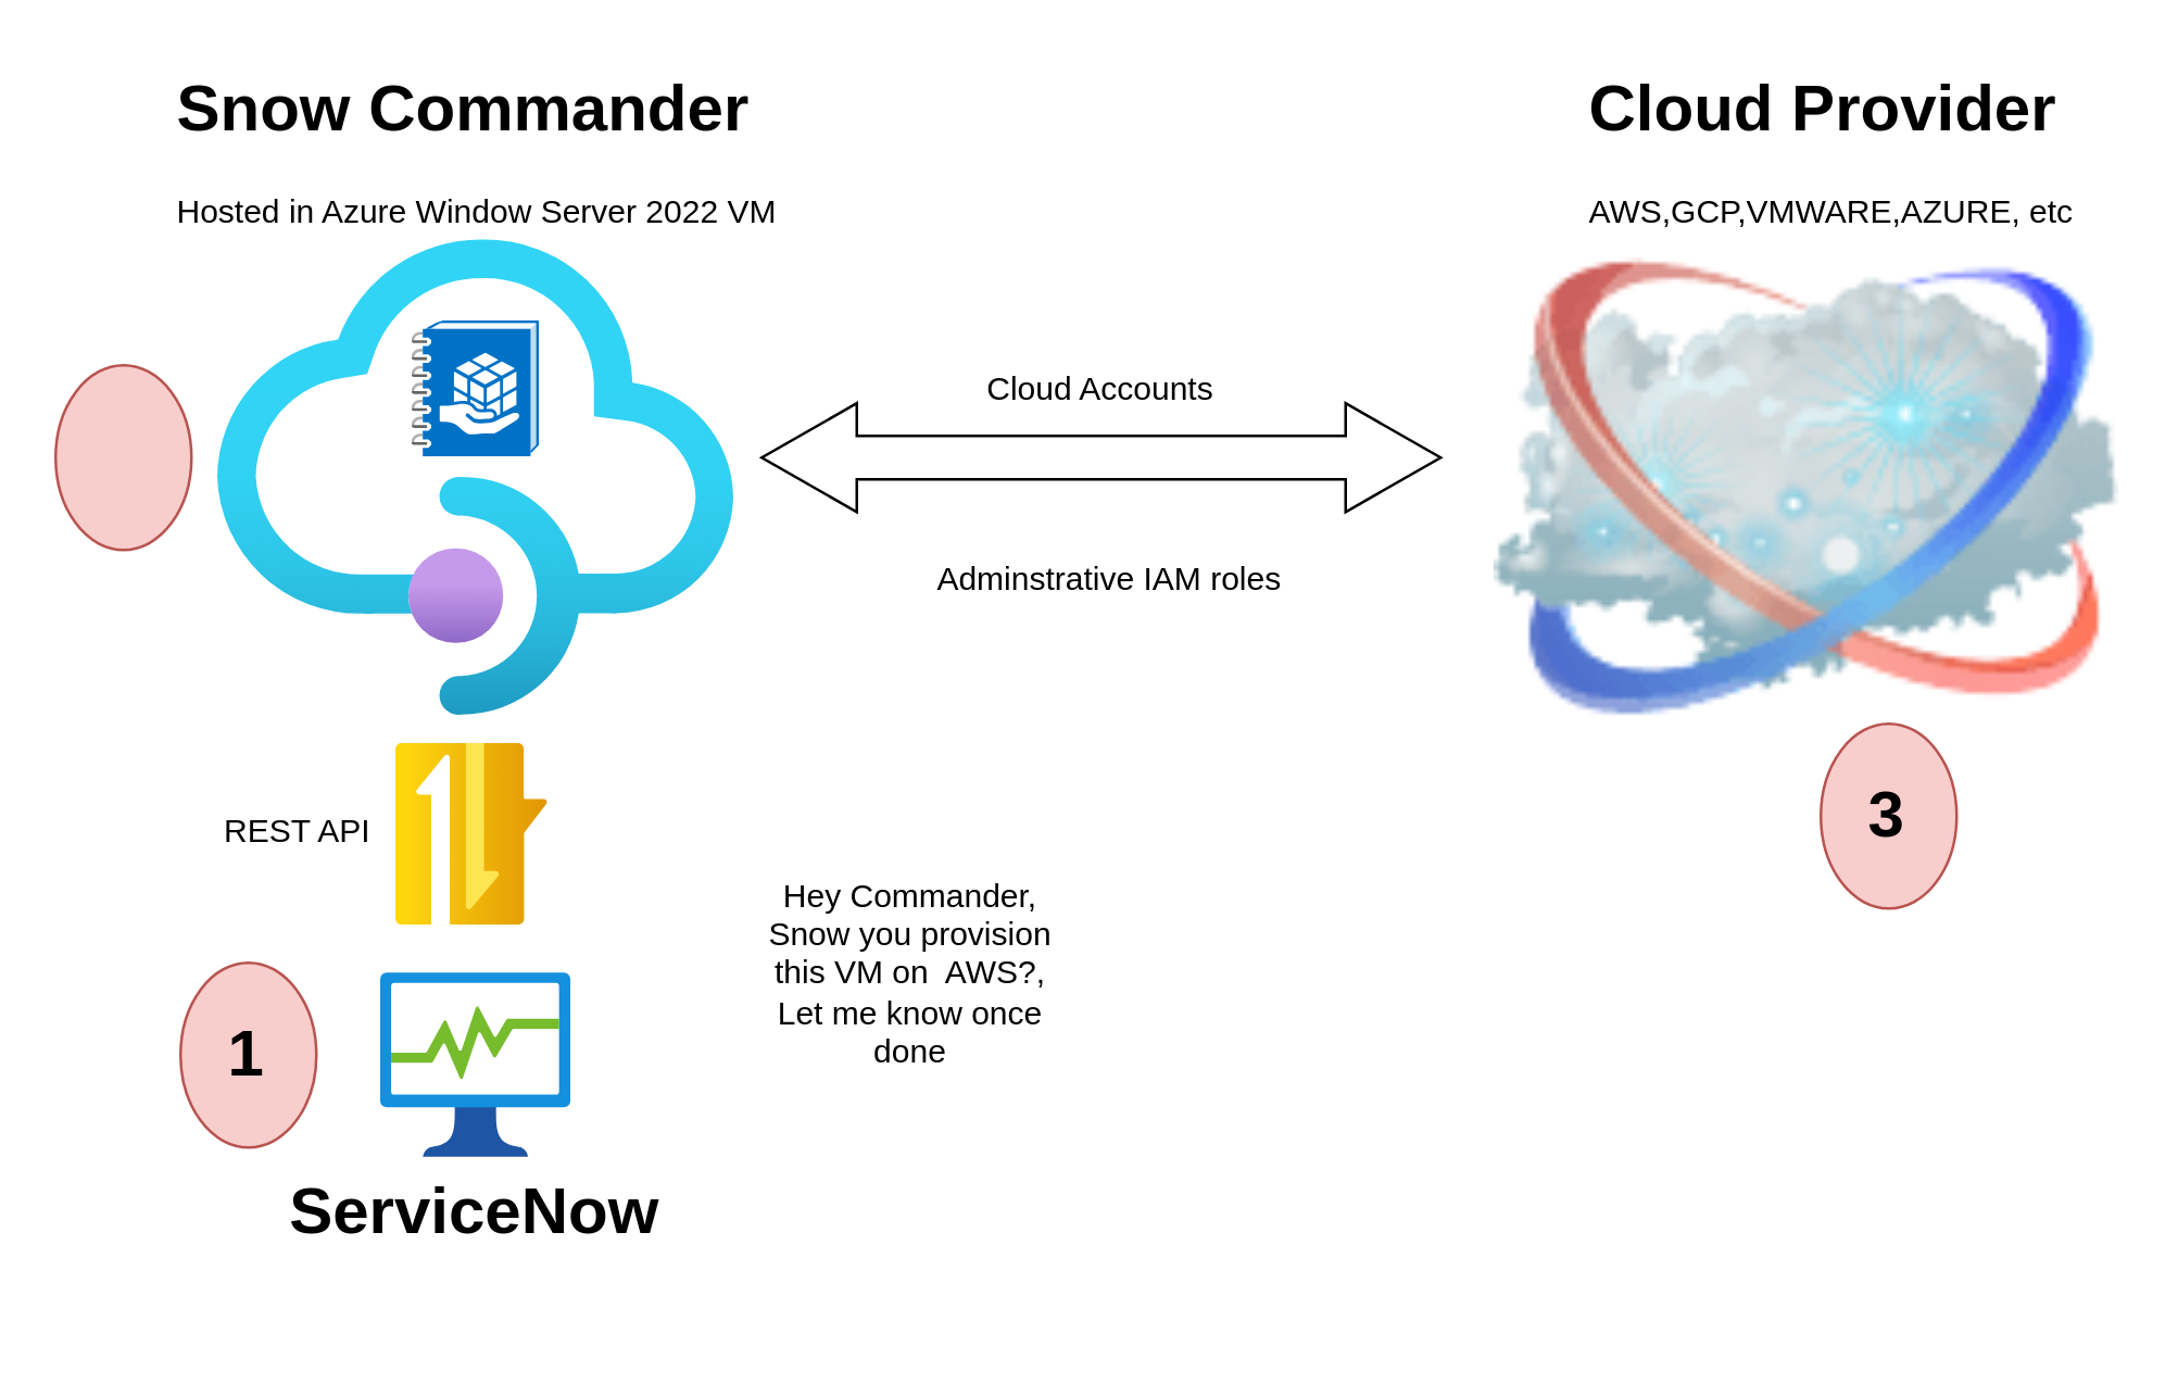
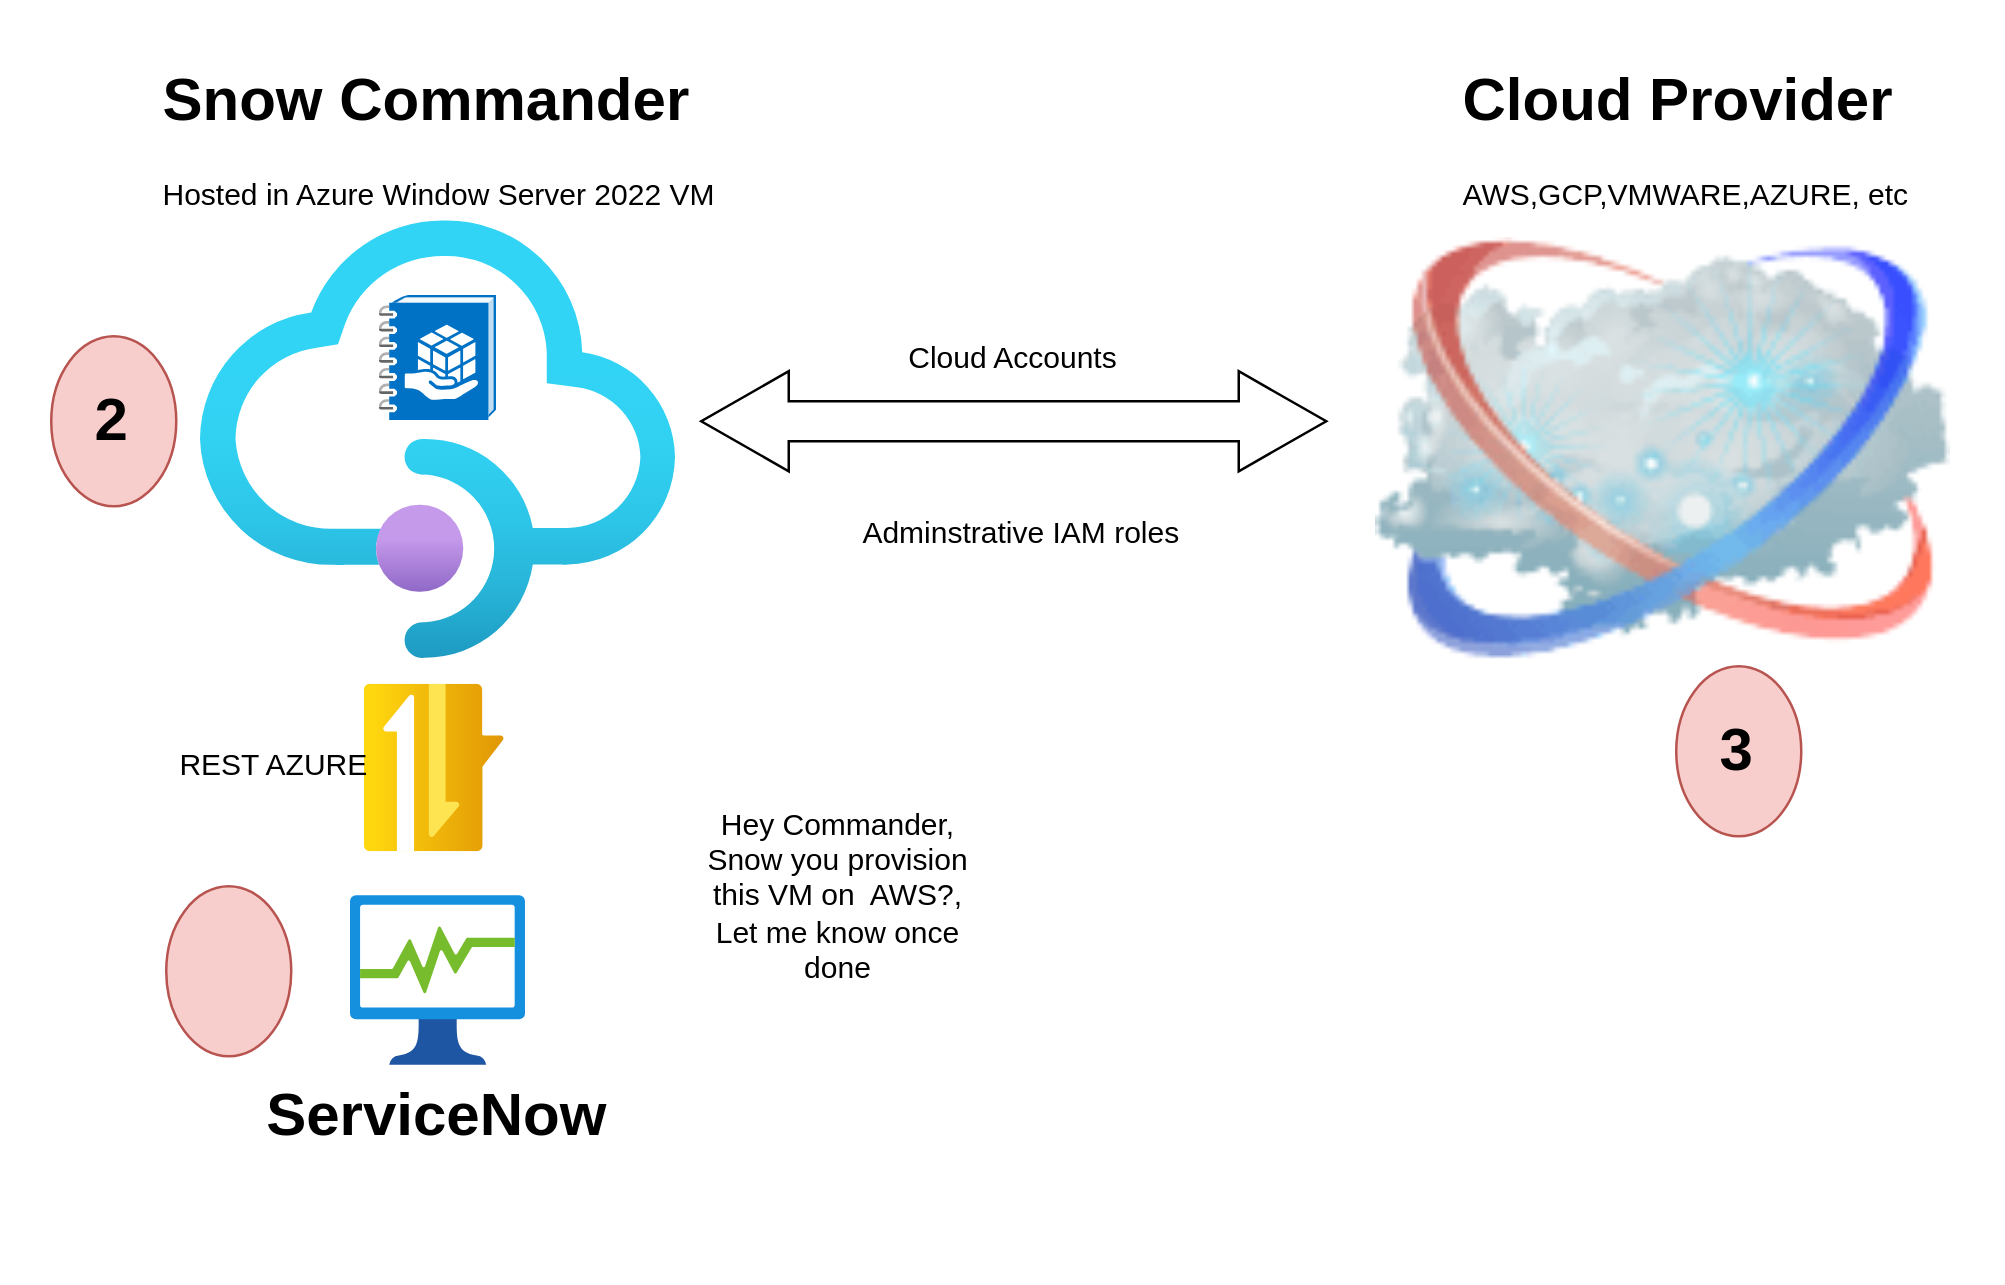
+ <mxCell id="19" value="2" style="text;strokeColor=none;fillColor=none;html=1;fontSize=24;fontStyle=1;verticalAlign=middle;align=center;" vertex="1" parent="1"><mxGeometry x="24" y="153" width="40" height="30" as="geometry" /></mxCell>
- <mxCell id="12" value="REST API&amp;nbsp;" style="text;html=1;strokeColor=none;fillColor=none;align=center;verticalAlign=middle;whiteSpace=wrap;rounded=0;" vertex="1" parent="1"><mxGeometry x="70" y="291" width="81.5" height="30" as="geometry" /></mxCell>
+ <mxCell id="12" value="REST AZURE&amp;nbsp;" style="text;html=1;strokeColor=none;fillColor=none;align=center;verticalAlign=middle;whiteSpace=wrap;rounded=0;" vertex="1" parent="1"><mxGeometry x="70" y="291" width="81.5" height="30" as="geometry" /></mxCell>
- <mxCell id="17" value="1" style="text;strokeColor=none;fillColor=none;html=1;fontSize=24;fontStyle=1;verticalAlign=middle;align=center;" vertex="1" parent="1"><mxGeometry x="70" y="373" width="40" height="30" as="geometry" /></mxCell>
